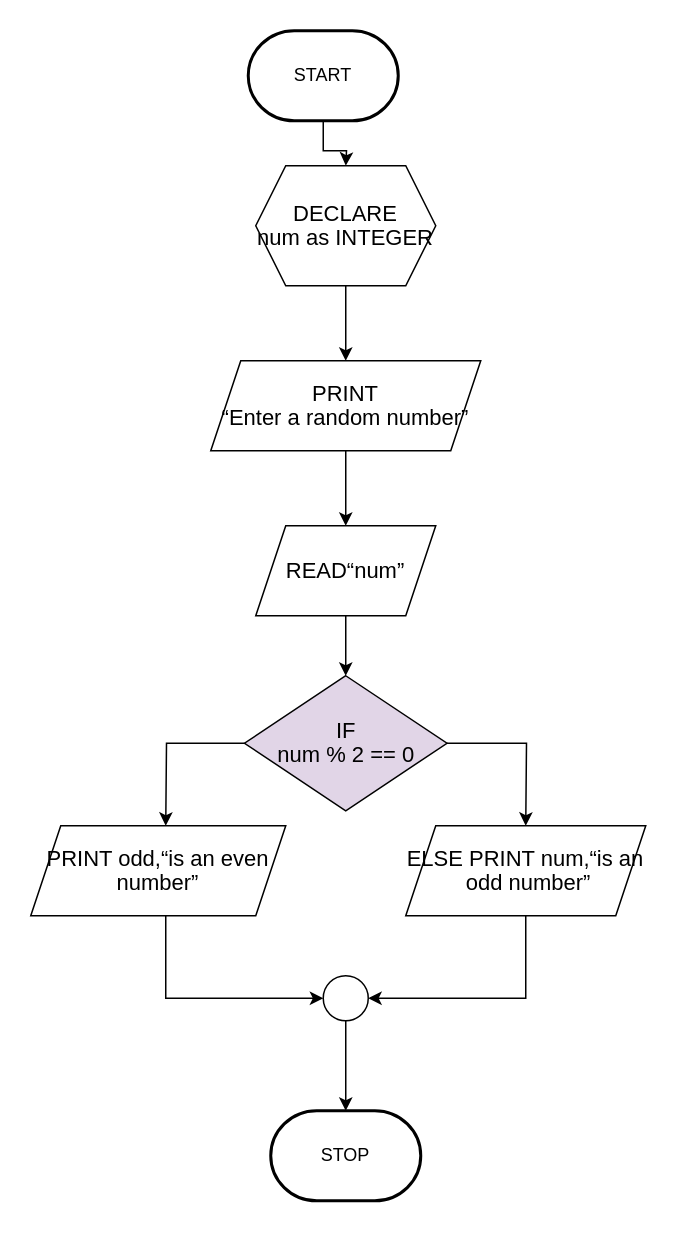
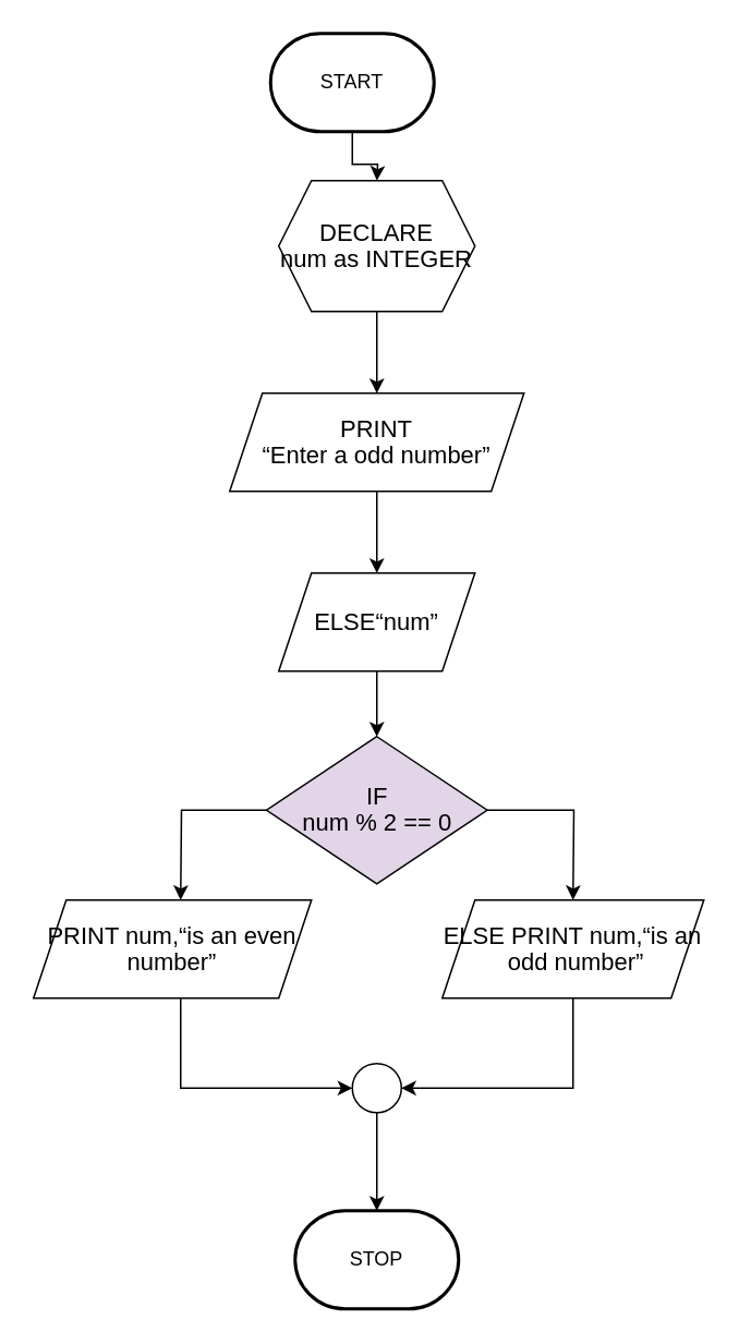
- <mxCell id="7" value="&lt;span style=&quot;font-size: 11pt; line-height: 103%; font-family: Calibri, sans-serif;&quot;&gt;PRINT&lt;br/&gt;“Enter a random number”&lt;/span&gt;" style="shape=parallelogram;perimeter=parallelogramPerimeter;whiteSpace=wrap;html=1;fixedSize=1;" vertex="1" parent="1"><mxGeometry x="140" y="240" width="180" height="60" as="geometry" /></mxCell>
+ <mxCell id="7" value="&lt;span style=&quot;font-size: 11pt; line-height: 103%; font-family: Calibri, sans-serif;&quot;&gt;PRINT&lt;br/&gt;“Enter a odd number”&lt;/span&gt;" style="shape=parallelogram;perimeter=parallelogramPerimeter;whiteSpace=wrap;html=1;fixedSize=1;" vertex="1" parent="1"><mxGeometry x="140" y="240" width="180" height="60" as="geometry" /></mxCell>
- <mxCell id="9" value="&lt;span style=&quot;font-size: 11pt; line-height: 103%; font-family: Calibri, sans-serif;&quot;&gt;READ“num”&lt;/span&gt;" style="shape=parallelogram;perimeter=parallelogramPerimeter;whiteSpace=wrap;html=1;fixedSize=1;" vertex="1" parent="1"><mxGeometry x="170" y="350" width="120" height="60" as="geometry" /></mxCell>
+ <mxCell id="9" value="&lt;span style=&quot;font-size: 11pt; line-height: 103%; font-family: Calibri, sans-serif;&quot;&gt;ELSE“num”&lt;/span&gt;" style="shape=parallelogram;perimeter=parallelogramPerimeter;whiteSpace=wrap;html=1;fixedSize=1;" vertex="1" parent="1"><mxGeometry x="170" y="350" width="120" height="60" as="geometry" /></mxCell>
- <mxCell id="14" value="&lt;span style=&quot;font-size: 11pt; line-height: 103%; font-family: Calibri, sans-serif;&quot;&gt;PRINT odd,“is an even number”&lt;/span&gt;" style="shape=parallelogram;perimeter=parallelogramPerimeter;whiteSpace=wrap;html=1;fixedSize=1;" vertex="1" parent="1"><mxGeometry x="20" y="550" width="170" height="60" as="geometry" /></mxCell>
+ <mxCell id="14" value="&lt;span style=&quot;font-size: 11pt; line-height: 103%; font-family: Calibri, sans-serif;&quot;&gt;PRINT num,“is an even number”&lt;/span&gt;" style="shape=parallelogram;perimeter=parallelogramPerimeter;whiteSpace=wrap;html=1;fixedSize=1;" vertex="1" parent="1"><mxGeometry x="20" y="550" width="170" height="60" as="geometry" /></mxCell>
